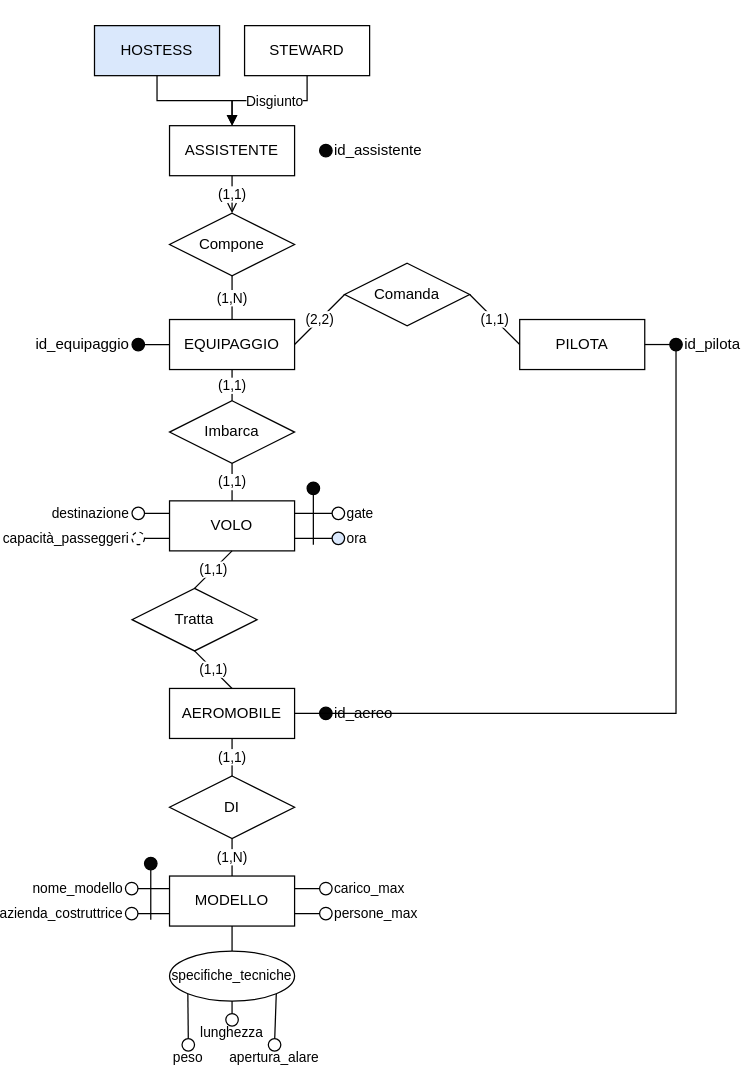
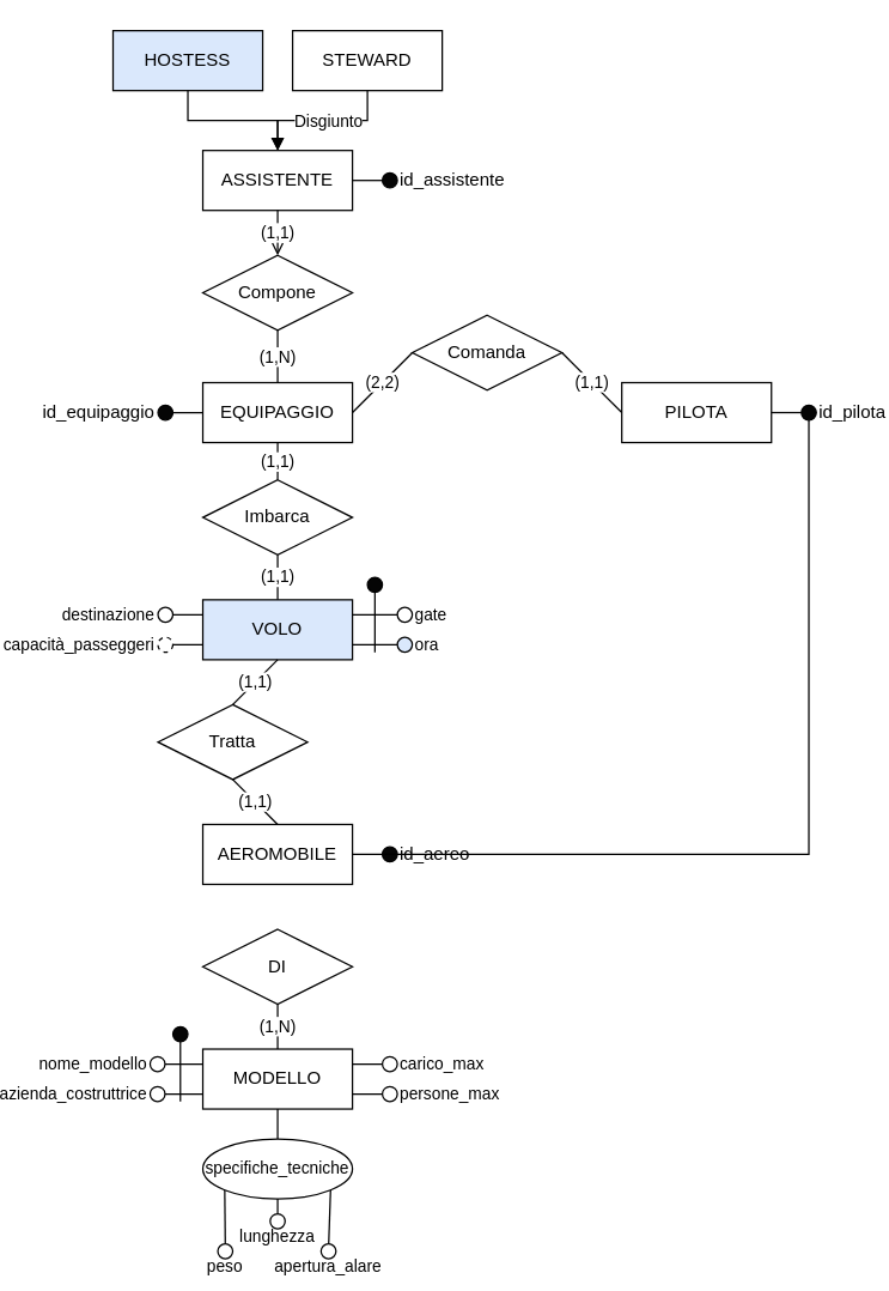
+ <mxCell id="4" style="edgeStyle=orthogonalEdgeStyle;rounded=0;orthogonalLoop=1;jettySize=auto;html=1;exitX=1;exitY=0.5;exitDx=0;exitDy=0;entryX=0;entryY=0.5;entryDx=0;entryDy=0;endArrow=none;endFill=0;" edge="1" parent="1" source="5" target="30"><mxGeometry relative="1" as="geometry" /></mxCell>
- <mxCell id="11" value="VOLO" style="whiteSpace=wrap;html=1;align=center;" vertex="1" parent="1"><mxGeometry x="80" y="400" width="100" height="40" as="geometry" /></mxCell>
+ <mxCell id="11" value="VOLO" style="whiteSpace=wrap;html=1;align=center;fillColor=#dae8fc;" vertex="1" parent="1"><mxGeometry x="80" y="400" width="100" height="40" as="geometry" /></mxCell>
- <mxCell id="19" value="(1,1)" style="endArrow=none;html=1;rounded=0;exitX=0.5;exitY=1;exitDx=0;exitDy=0;entryX=0.5;entryY=0;entryDx=0;entryDy=0;" edge="1" parent="1" source="10" target="16"><mxGeometry relative="1" as="geometry"><mxPoint x="0" y="570" as="sourcePoint" /><mxPoint x="160" y="570" as="targetPoint" /></mxGeometry></mxCell>
